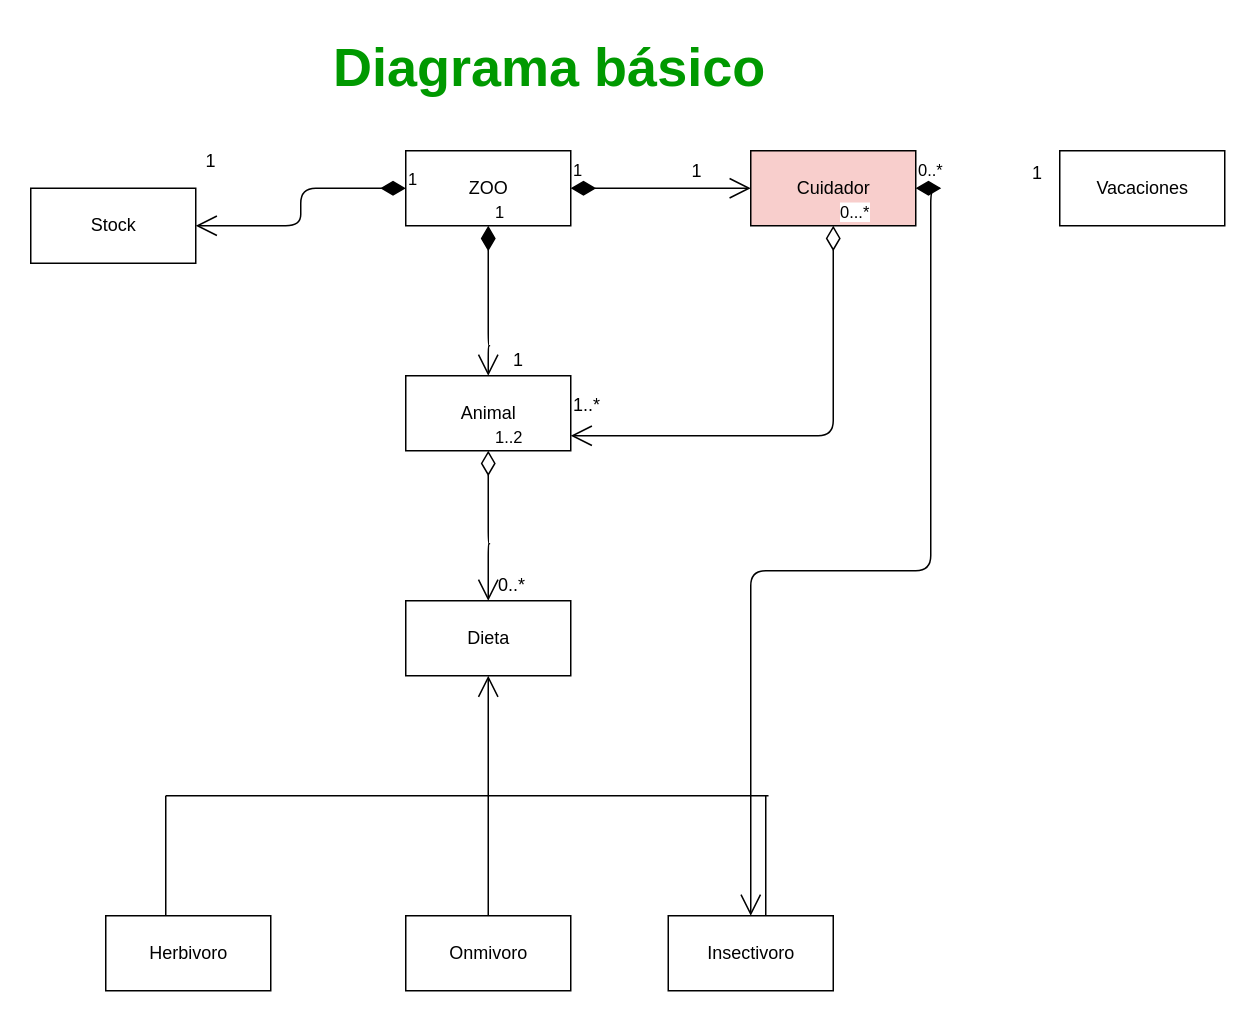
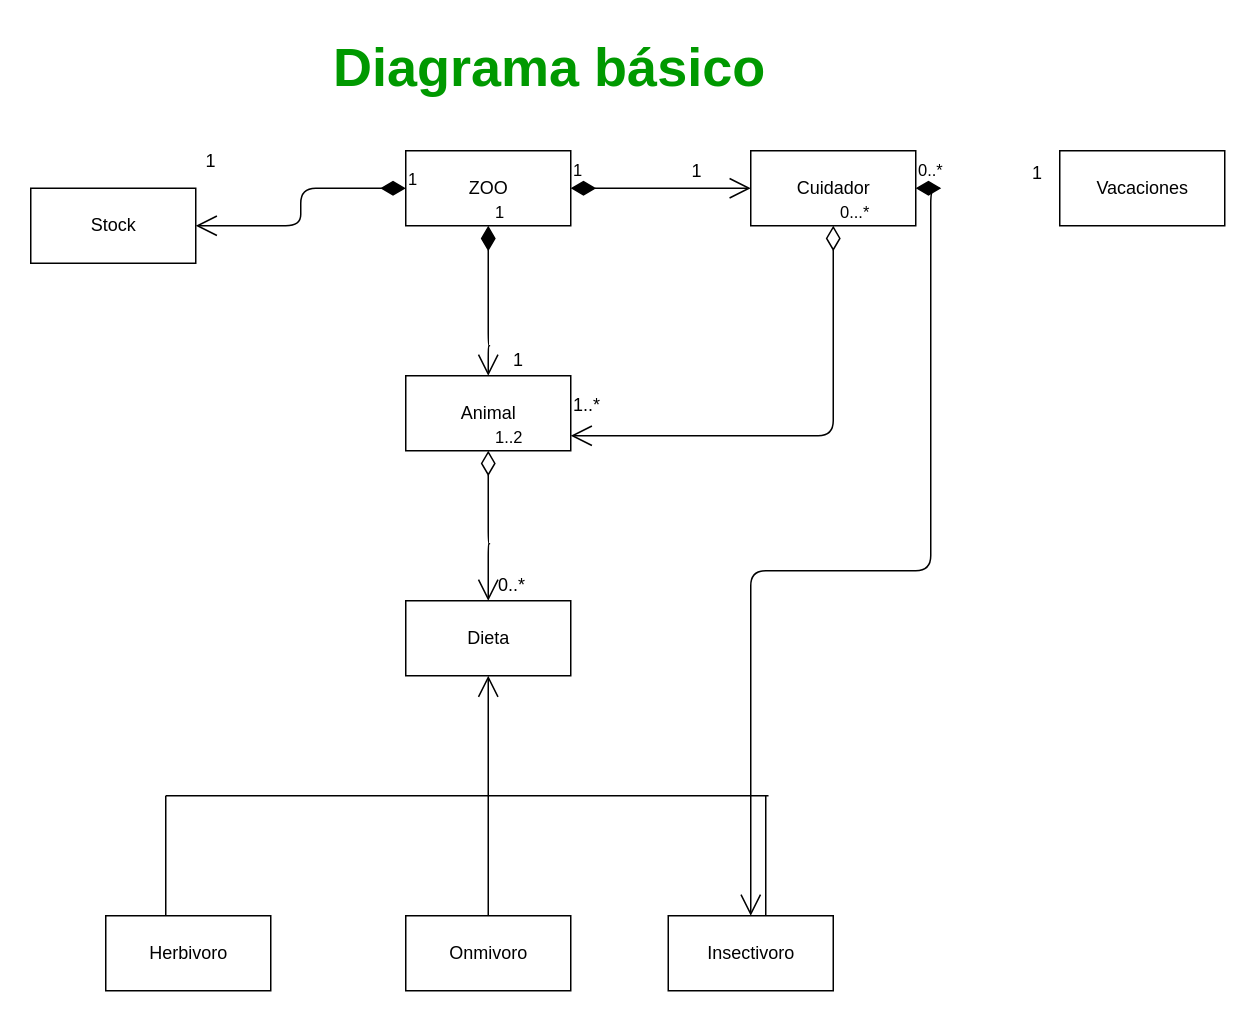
- <mxCell id="4" value="Cuidador" style="html=1;fillColor=#f8cecc;" vertex="1" parent="1"><mxGeometry x="500" y="100" width="110" height="50" as="geometry" /></mxCell>
+ <mxCell id="4" value="Cuidador" style="html=1;" vertex="1" parent="1"><mxGeometry x="500" y="100" width="110" height="50" as="geometry" /></mxCell>
